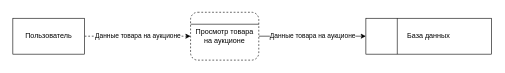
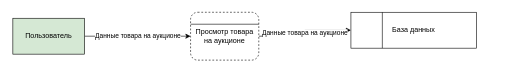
- <mxCell id="3" value="Пользователь" style="rounded=0;whiteSpace=wrap;html=1;" vertex="1" parent="1"><mxGeometry x="20" y="30" width="120" height="60" as="geometry" /></mxCell>
+ <mxCell id="3" value="Пользователь" style="rounded=0;whiteSpace=wrap;html=1;fillColor=#d5e8d4;" vertex="1" parent="1"><mxGeometry x="20" y="30" width="120" height="60" as="geometry" /></mxCell>
- <mxCell id="2" value="Данные товара на аукционе" style="edgeStyle=orthogonalEdgeStyle;rounded=0;orthogonalLoop=1;jettySize=auto;html=1;exitX=1;exitY=0.5;exitDx=0;exitDy=0;entryX=0;entryY=0.5;entryDx=0;entryDy=0;dashed=1;" edge="1" parent="1" source="3" target="5"><mxGeometry relative="1" as="geometry" /></mxCell>
+ <mxCell id="2" value="Данные товара на аукционе" style="edgeStyle=orthogonalEdgeStyle;rounded=0;orthogonalLoop=1;jettySize=auto;html=1;exitX=1;exitY=0.5;exitDx=0;exitDy=0;entryX=0;entryY=0.5;entryDx=0;entryDy=0;" edge="1" parent="1" source="3" target="5"><mxGeometry relative="1" as="geometry" /></mxCell>
- <mxCell id="7" value="База данных" style="rounded=0;whiteSpace=wrap;html=1;" vertex="1" parent="1"><mxGeometry x="610" y="30" width="210" height="60" as="geometry" /></mxCell>
+ <mxCell id="7" value="База данных" style="rounded=0;whiteSpace=wrap;html=1;" vertex="1" parent="1"><mxGeometry x="585" y="20" width="210" height="60" as="geometry" /></mxCell>
